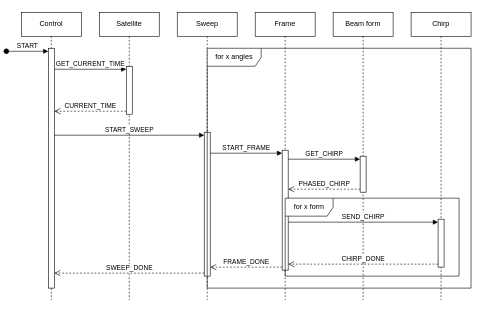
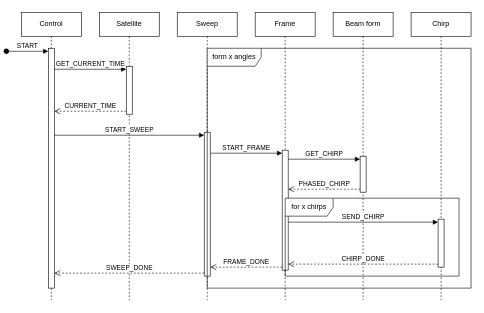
- <mxCell id="19" value="for x angles" style="shape=umlFrame;whiteSpace=wrap;html=1;pointerEvents=0;width=90;height=30;" vertex="1" parent="1"><mxGeometry x="330" y="80" width="440" height="400" as="geometry" /></mxCell>
+ <mxCell id="19" value="form x angles" style="shape=umlFrame;whiteSpace=wrap;html=1;pointerEvents=0;width=90;height=30;" vertex="1" parent="1"><mxGeometry x="330" y="80" width="440" height="400" as="geometry" /></mxCell>
- <mxCell id="23" value="for x form" style="shape=umlFrame;whiteSpace=wrap;html=1;pointerEvents=0;width=80;height=30;" vertex="1" parent="1"><mxGeometry x="460" y="330" width="290" height="130" as="geometry" /></mxCell>
+ <mxCell id="23" value="for x chirps" style="shape=umlFrame;whiteSpace=wrap;html=1;pointerEvents=0;width=80;height=30;" vertex="1" parent="1"><mxGeometry x="460" y="330" width="290" height="130" as="geometry" /></mxCell>
